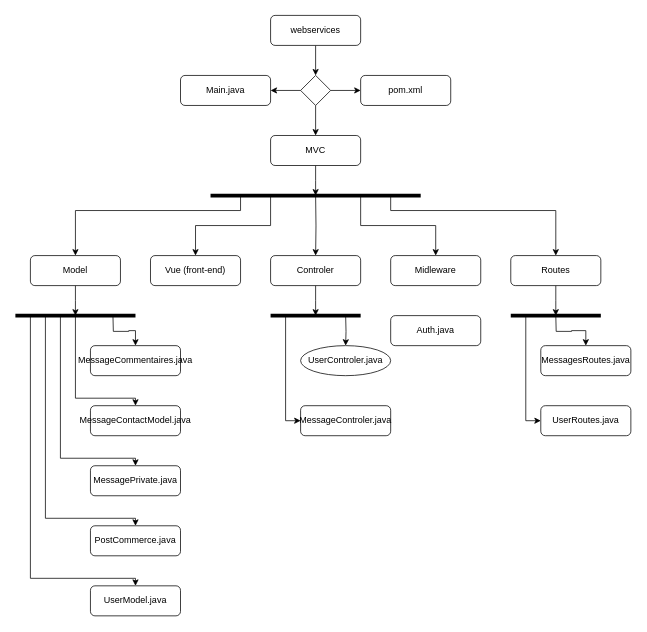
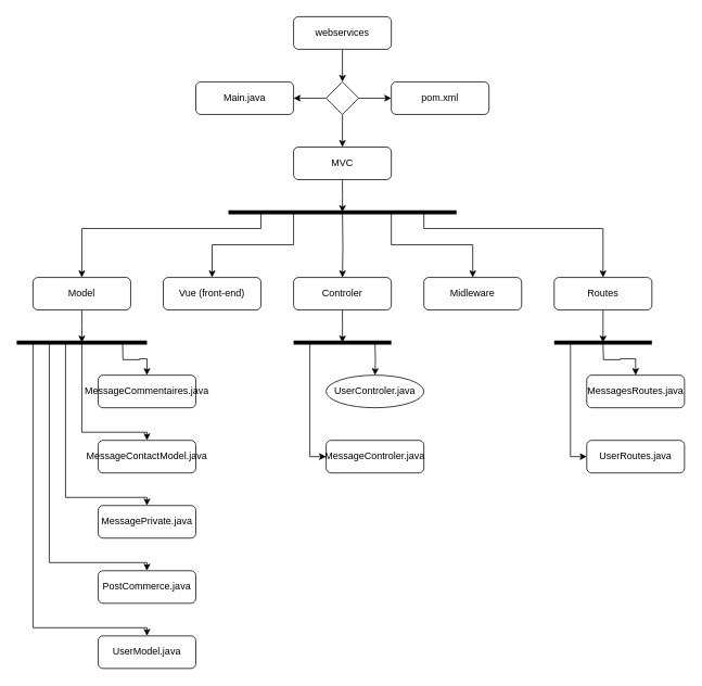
- <mxCell id="27" value="Auth.java" style="rounded=1;whiteSpace=wrap;html=1;" vertex="1" parent="1"><mxGeometry x="520" y="420" width="120" height="40" as="geometry" /></mxCell>
